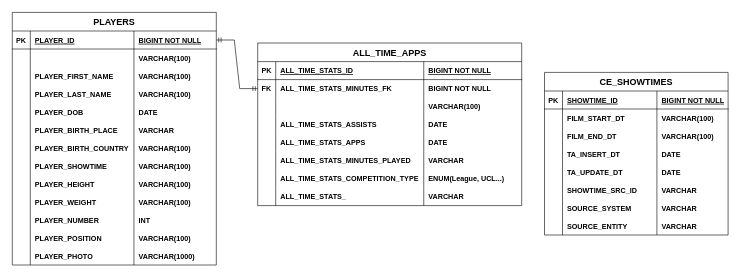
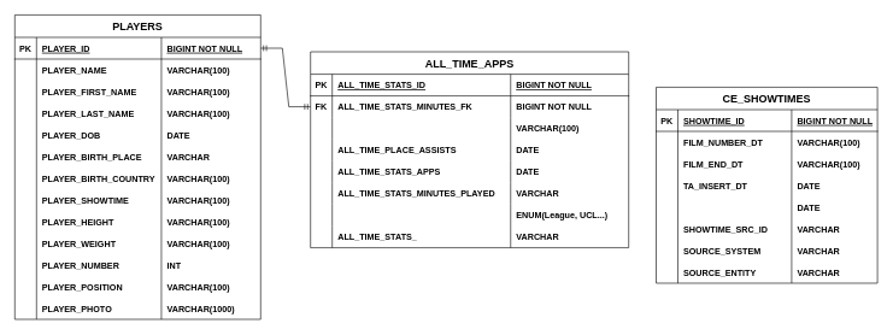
+ <mxCell id="9" value="PLAYER_NAME" style="shape=partialRectangle;overflow=hidden;connectable=0;fillColor=none;top=0;left=0;bottom=0;right=0;align=left;spacingLeft=6;fontStyle=1" vertex="1" parent="7"><mxGeometry x="30" width="172.75" height="30" as="geometry"><mxRectangle width="172.75" height="30" as="alternateBounds" /></mxGeometry></mxCell>
- <mxCell id="62" value="FILM_START_DT" style="shape=partialRectangle;overflow=hidden;connectable=0;fillColor=none;top=0;left=0;bottom=0;right=0;align=left;spacingLeft=6;fontStyle=1" vertex="1" parent="60"><mxGeometry x="30" width="157.357" height="30" as="geometry"><mxRectangle width="157.357" height="30" as="alternateBounds" /></mxGeometry></mxCell>
+ <mxCell id="62" value="FILM_NUMBER_DT" style="shape=partialRectangle;overflow=hidden;connectable=0;fillColor=none;top=0;left=0;bottom=0;right=0;align=left;spacingLeft=6;fontStyle=1" vertex="1" parent="60"><mxGeometry x="30" width="157.357" height="30" as="geometry"><mxRectangle width="157.357" height="30" as="alternateBounds" /></mxGeometry></mxCell>
- <mxCell id="102" value="ALL_TIME_STATS_ASSISTS" style="shape=partialRectangle;overflow=hidden;connectable=0;fillColor=none;top=0;left=0;bottom=0;right=0;align=left;spacingLeft=6;fontStyle=1" vertex="1" parent="100"><mxGeometry x="30" width="246.75" height="30" as="geometry"><mxRectangle width="246.75" height="30" as="alternateBounds" /></mxGeometry></mxCell>
+ <mxCell id="102" value="ALL_TIME_PLACE_ASSISTS" style="shape=partialRectangle;overflow=hidden;connectable=0;fillColor=none;top=0;left=0;bottom=0;right=0;align=left;spacingLeft=6;fontStyle=1" vertex="1" parent="100"><mxGeometry x="30" width="246.75" height="30" as="geometry"><mxRectangle width="246.75" height="30" as="alternateBounds" /></mxGeometry></mxCell>
- <mxCell id="74" value="TA_UPDATE_DT" style="shape=partialRectangle;overflow=hidden;connectable=0;fillColor=none;top=0;left=0;bottom=0;right=0;align=left;spacingLeft=6;fontStyle=1" vertex="1" parent="72"><mxGeometry x="30" width="157.357" height="30" as="geometry"><mxRectangle width="157.357" height="30" as="alternateBounds" /></mxGeometry></mxCell>
- <mxCell id="114" value="ALL_TIME_STATS_COMPETITION_TYPE" style="shape=partialRectangle;overflow=hidden;connectable=0;fillColor=none;top=0;left=0;bottom=0;right=0;align=left;spacingLeft=6;fontStyle=1" vertex="1" parent="112"><mxGeometry x="30" width="246.75" height="30" as="geometry"><mxRectangle width="246.75" height="30" as="alternateBounds" /></mxGeometry></mxCell>
